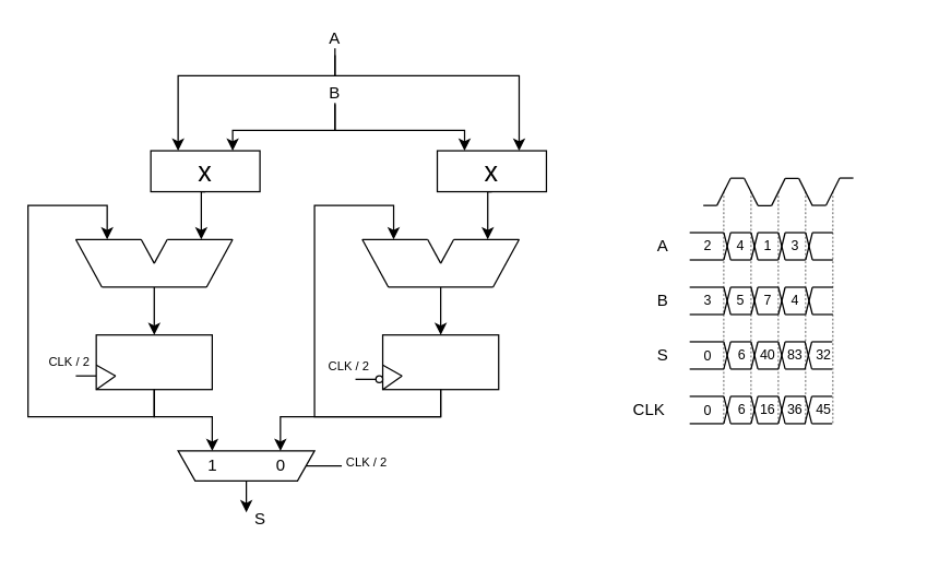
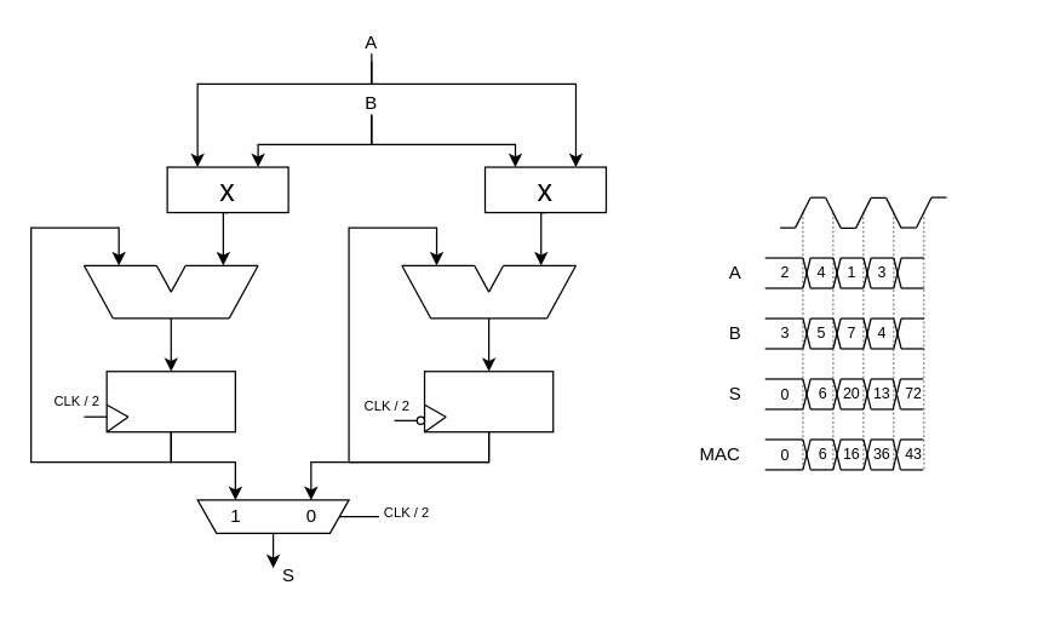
- <mxCell id="126" value="&lt;div style=&quot;&quot;&gt;&lt;span style=&quot;font-size: 10px;&quot;&gt;40&lt;/span&gt;&lt;/div&gt;" style="text;html=1;align=center;verticalAlign=top;resizable=0;points=[];autosize=1;strokeColor=none;fillColor=none;horizontal=1;" parent="1" vertex="1"><mxGeometry x="547" y="245" width="30" height="30" as="geometry" /></mxCell>
+ <mxCell id="126" value="&lt;div style=&quot;&quot;&gt;&lt;span style=&quot;font-size: 10px;&quot;&gt;20&lt;/span&gt;&lt;/div&gt;" style="text;html=1;align=center;verticalAlign=top;resizable=0;points=[];autosize=1;strokeColor=none;fillColor=none;horizontal=1;" parent="1" vertex="1"><mxGeometry x="547" y="245" width="30" height="30" as="geometry" /></mxCell>
- <mxCell id="134" value="&lt;div style=&quot;&quot;&gt;&lt;span style=&quot;font-size: 10px;&quot;&gt;83&lt;/span&gt;&lt;/div&gt;" style="text;html=1;align=center;verticalAlign=top;resizable=0;points=[];autosize=1;strokeColor=none;fillColor=none;horizontal=1;" parent="1" vertex="1"><mxGeometry x="567" y="245" width="30" height="30" as="geometry" /></mxCell>
+ <mxCell id="134" value="&lt;div style=&quot;&quot;&gt;&lt;span style=&quot;font-size: 10px;&quot;&gt;13&lt;/span&gt;&lt;/div&gt;" style="text;html=1;align=center;verticalAlign=top;resizable=0;points=[];autosize=1;strokeColor=none;fillColor=none;horizontal=1;" parent="1" vertex="1"><mxGeometry x="567" y="245" width="30" height="30" as="geometry" /></mxCell>
- <mxCell id="152" value="&lt;div style=&quot;&quot;&gt;&lt;span style=&quot;font-size: 10px;&quot;&gt;32&lt;/span&gt;&lt;/div&gt;" style="text;html=1;align=center;verticalAlign=top;resizable=0;points=[];autosize=1;strokeColor=none;fillColor=none;horizontal=1;" parent="1" vertex="1"><mxGeometry x="587.5" y="245" width="30" height="30" as="geometry" /></mxCell>
+ <mxCell id="152" value="&lt;div style=&quot;&quot;&gt;&lt;span style=&quot;font-size: 10px;&quot;&gt;72&lt;/span&gt;&lt;/div&gt;" style="text;html=1;align=center;verticalAlign=top;resizable=0;points=[];autosize=1;strokeColor=none;fillColor=none;horizontal=1;" parent="1" vertex="1"><mxGeometry x="587.5" y="245" width="30" height="30" as="geometry" /></mxCell>
- <mxCell id="180" value="&lt;div style=&quot;&quot;&gt;&lt;span style=&quot;font-size: 10px;&quot;&gt;45&lt;/span&gt;&lt;/div&gt;" style="text;html=1;align=center;verticalAlign=top;resizable=0;points=[];autosize=1;strokeColor=none;fillColor=none;horizontal=1;" parent="1" vertex="1"><mxGeometry x="587.5" y="285" width="30" height="30" as="geometry" /></mxCell>
+ <mxCell id="180" value="&lt;div style=&quot;&quot;&gt;&lt;span style=&quot;font-size: 10px;&quot;&gt;43&lt;/span&gt;&lt;/div&gt;" style="text;html=1;align=center;verticalAlign=top;resizable=0;points=[];autosize=1;strokeColor=none;fillColor=none;horizontal=1;" parent="1" vertex="1"><mxGeometry x="587.5" y="285" width="30" height="30" as="geometry" /></mxCell>
- <mxCell id="153" value="CLK" style="text;html=1;align=center;verticalAlign=middle;resizable=0;points=[];autosize=1;strokeColor=none;fillColor=none;" parent="1" vertex="1"><mxGeometry x="450" y="285" width="50" height="30" as="geometry" /></mxCell>
+ <mxCell id="153" value="MAC" style="text;html=1;align=center;verticalAlign=middle;resizable=0;points=[];autosize=1;strokeColor=none;fillColor=none;" parent="1" vertex="1"><mxGeometry x="450" y="285" width="50" height="30" as="geometry" /></mxCell>
